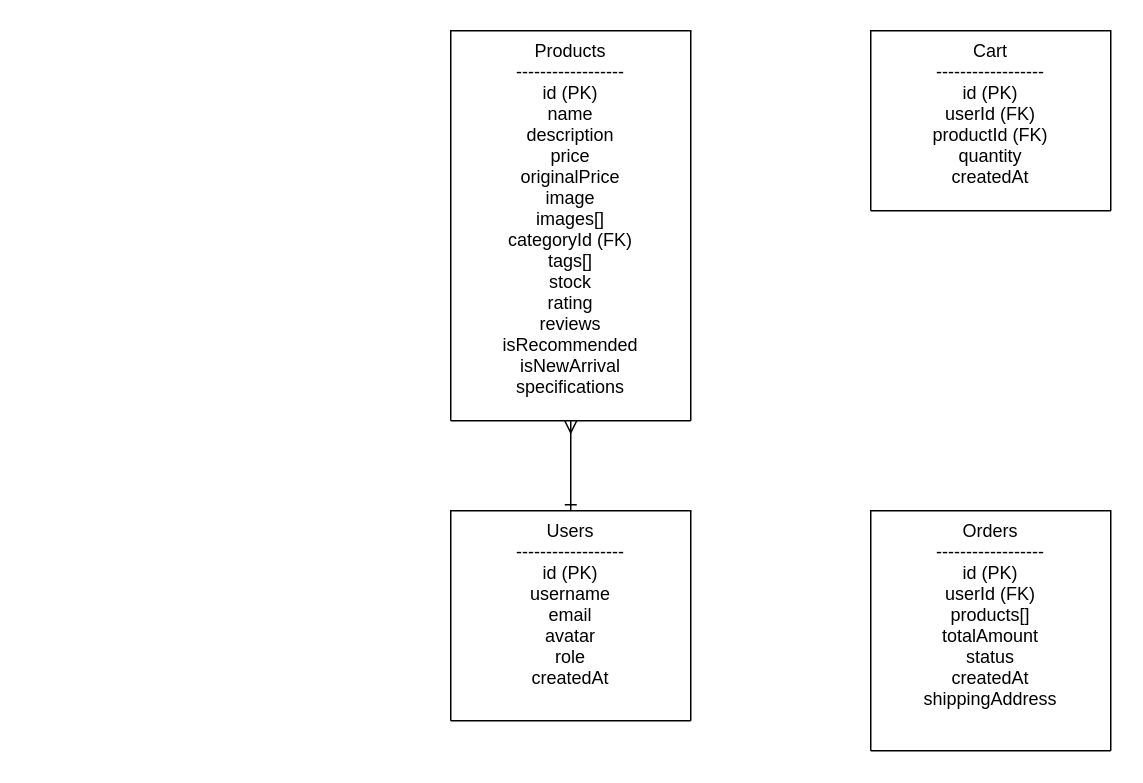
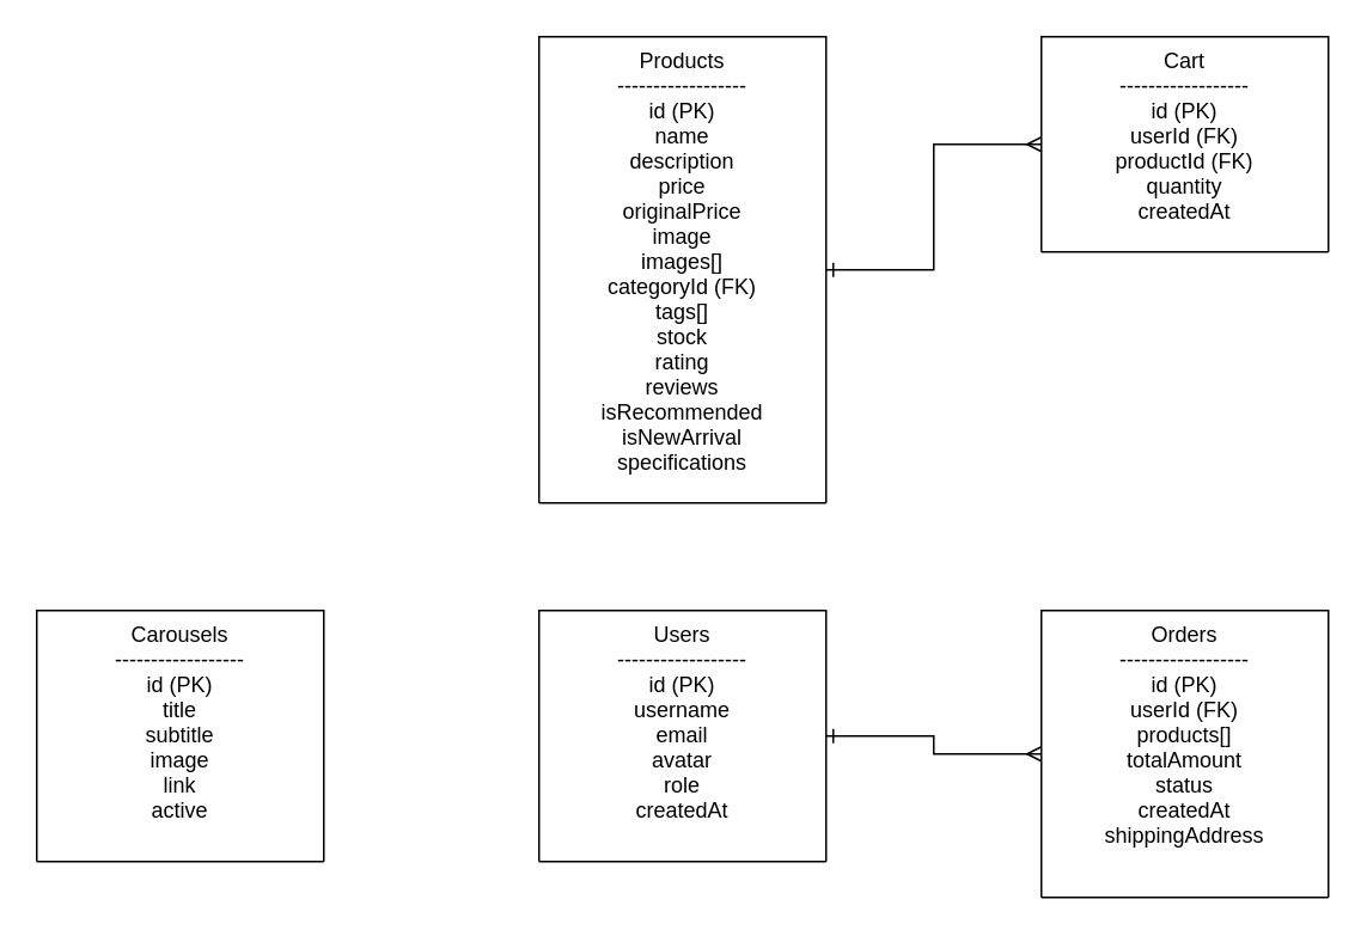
+ <mxCell id="9" style="edgeStyle=orthogonalEdgeStyle;rounded=0;orthogonalLoop=1;jettySize=auto;html=1;exitX=1;exitY=0.5;entryX=0;entryY=0.5;startArrow=ERone;startFill=0;endArrow=ERmany;endFill=0;" edge="1" parent="1" source="2" target="5"><mxGeometry relative="1" as="geometry" /></mxCell>
- <mxCell id="8" style="edgeStyle=orthogonalEdgeStyle;rounded=0;orthogonalLoop=1;jettySize=auto;html=1;exitX=0.5;exitY=0;entryX=0.5;entryY=1;startArrow=ERone;startFill=0;endArrow=ERmany;endFill=0;" edge="1" parent="1" source="3" target="2"><mxGeometry relative="1" as="geometry" /></mxCell>
+ <mxCell id="6" value="Carousels&#10;------------------&#10;id (PK)&#10;title&#10;subtitle&#10;image&#10;link&#10;active" style="swimlane;fontStyle=0;align=center;verticalAlign=top;childLayout=stackLayout;horizontal=1;startSize=140;horizontalStack=0;resizeParent=1;resizeLast=0;collapsible=1;marginBottom=0;rounded=0;shadow=0;strokeWidth=1;" vertex="1" parent="1"><mxGeometry x="20" y="340" width="160" height="140" as="geometry" /></mxCell>
+ <mxCell id="7" style="edgeStyle=orthogonalEdgeStyle;rounded=0;orthogonalLoop=1;jettySize=auto;html=1;exitX=1;exitY=0.5;entryX=0;entryY=0.5;startArrow=ERone;startFill=0;endArrow=ERmany;endFill=0;" edge="1" parent="1" source="3" target="4"><mxGeometry relative="1" as="geometry" /></mxCell>
